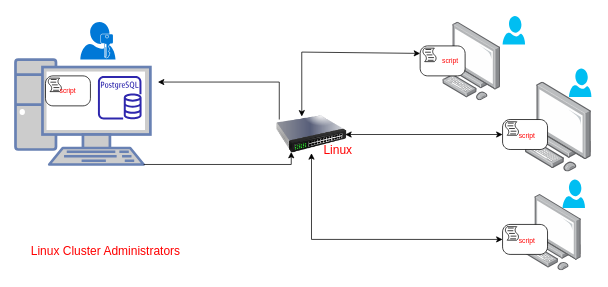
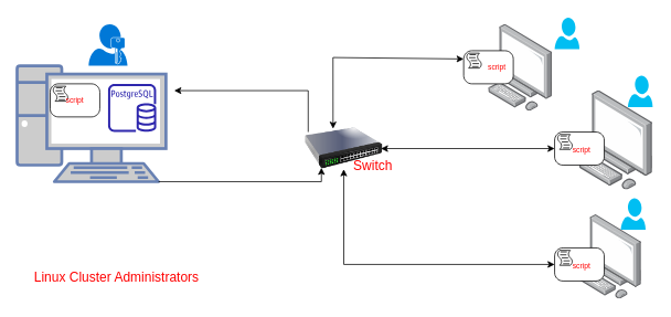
- <mxCell id="3" value="&lt;font style=&quot;font-size: 16px;&quot; color=&quot;#FF0000&quot;&gt;Linux&lt;/font&gt;" style="text;html=1;align=center;verticalAlign=middle;resizable=0;points=[];autosize=1;strokeColor=none;fillColor=none;fontSize=16;" vertex="1" parent="1"><mxGeometry x="420" y="189" width="60" height="20" as="geometry" /></mxCell>
+ <mxCell id="3" value="&lt;font style=&quot;font-size: 16px;&quot; color=&quot;#FF0000&quot;&gt;Switch&lt;/font&gt;" style="text;html=1;align=center;verticalAlign=middle;resizable=0;points=[];autosize=1;strokeColor=none;fillColor=none;fontSize=16;" vertex="1" parent="1"><mxGeometry x="420" y="189" width="60" height="20" as="geometry" /></mxCell>
